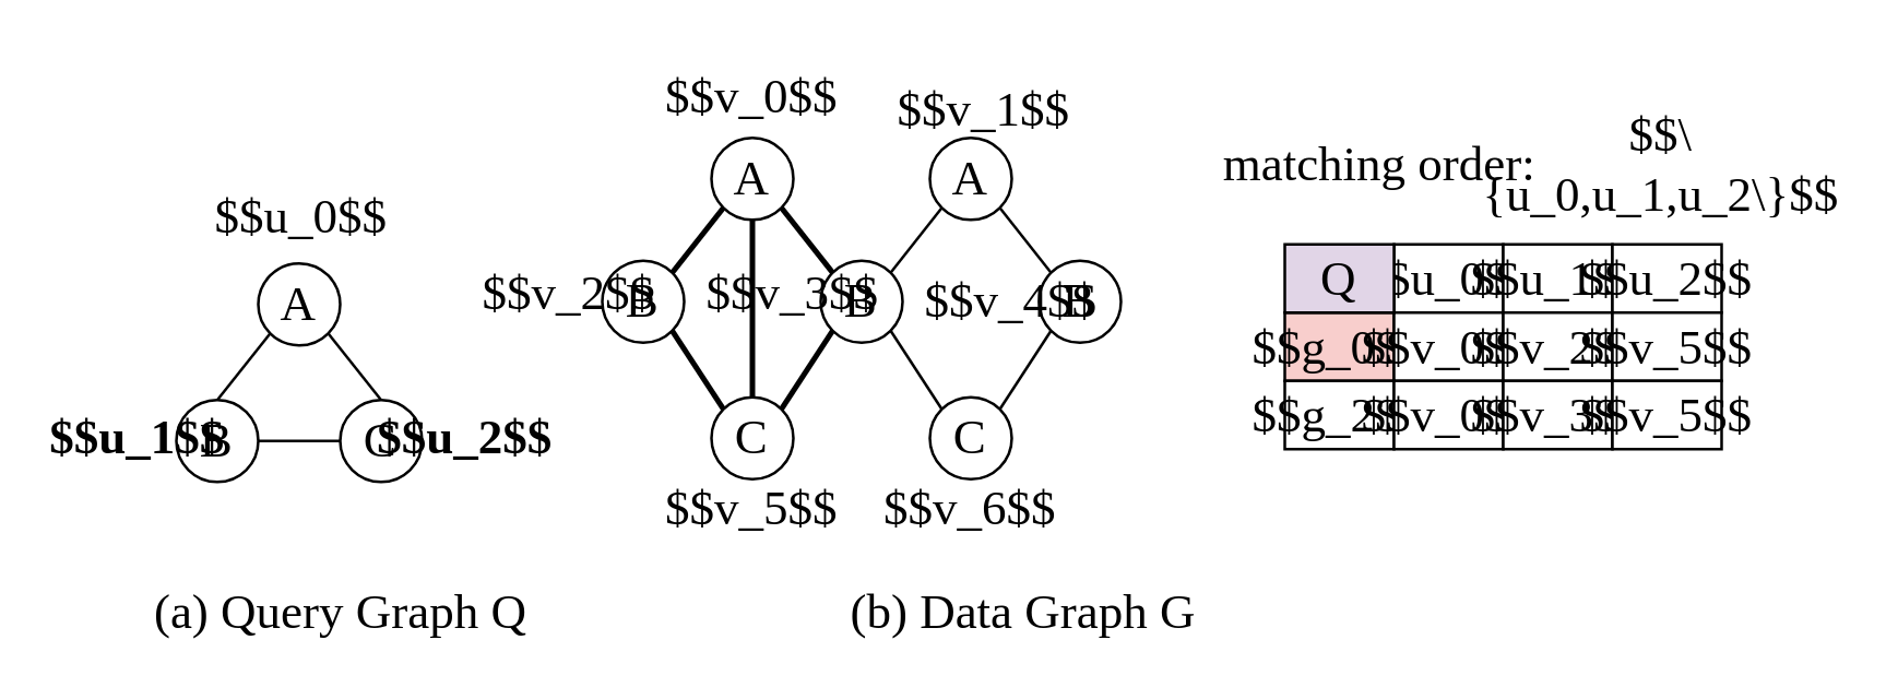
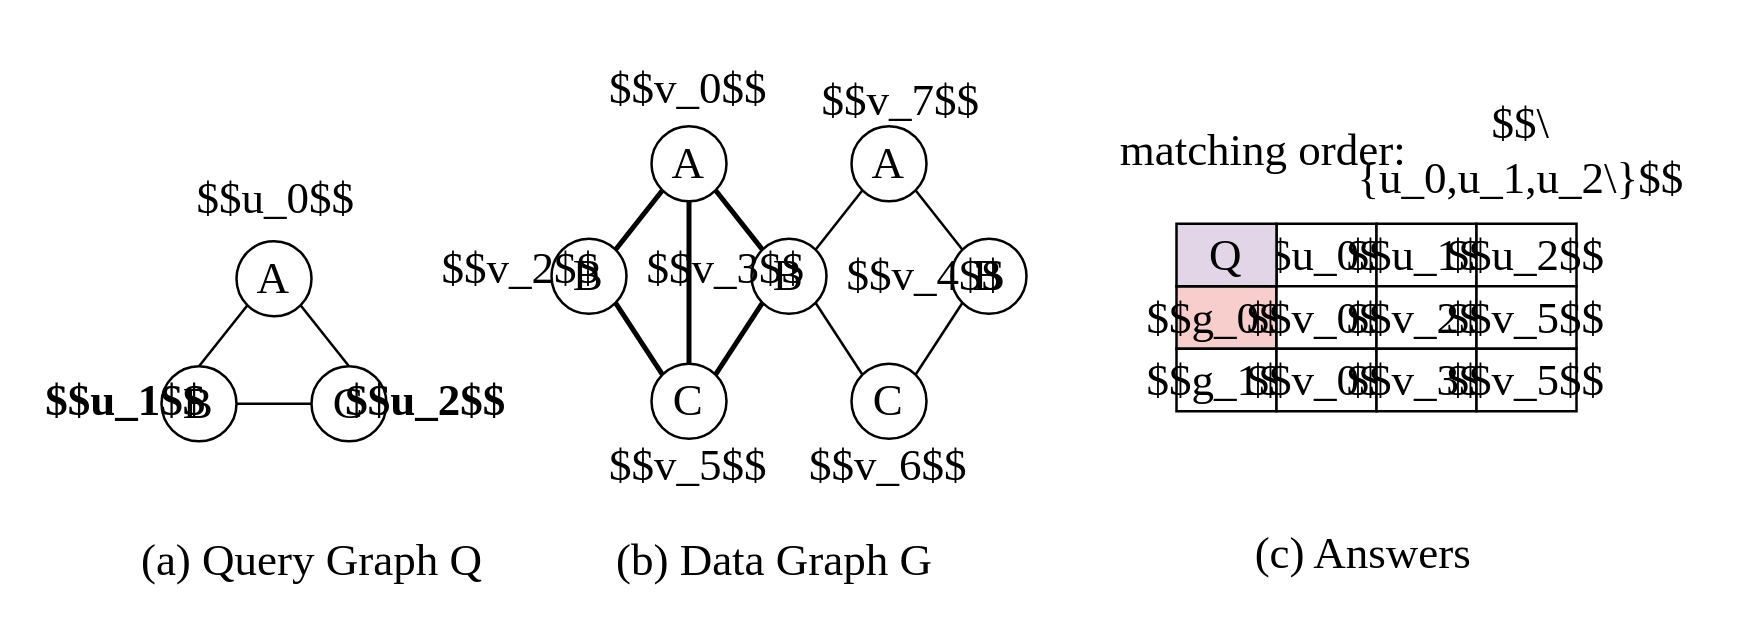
- <mxCell id="41" value="$$v_1$$" style="text;html=1;strokeColor=none;fillColor=none;align=center;verticalAlign=middle;whiteSpace=wrap;rounded=0;fontSize=18;fontFamily=Times New Roman;fontColor=default;" parent="1" vertex="1"><mxGeometry x="330" y="25" width="60" height="30" as="geometry" /></mxCell>
+ <mxCell id="41" value="$$v_7$$" style="text;html=1;strokeColor=none;fillColor=none;align=center;verticalAlign=middle;whiteSpace=wrap;rounded=0;fontSize=18;fontFamily=Times New Roman;fontColor=default;" parent="1" vertex="1"><mxGeometry x="330" y="25" width="60" height="30" as="geometry" /></mxCell>
- <mxCell id="36" value="$$g_2$$" style="rounded=0;whiteSpace=wrap;html=1;fontFamily=Times New Roman;fontSize=18;fontColor=default;" parent="27" vertex="1"><mxGeometry y="50" width="40" height="25" as="geometry" /></mxCell>
+ <mxCell id="36" value="$$g_1$$" style="rounded=0;whiteSpace=wrap;html=1;fontFamily=Times New Roman;fontSize=18;fontColor=default;" parent="27" vertex="1"><mxGeometry y="50" width="40" height="25" as="geometry" /></mxCell>
+ <mxCell id="49" value="&lt;font style=&quot;font-size: 18px;&quot;&gt;(c) Answers&lt;/font&gt;" style="text;html=1;strokeColor=none;fillColor=none;align=center;verticalAlign=middle;whiteSpace=wrap;rounded=0;fontSize=18;fontFamily=Times New Roman;fontColor=default;" parent="1" vertex="1"><mxGeometry x="470" y="214" width="150" height="14" as="geometry" /></mxCell>
- <mxCell id="48" value="&lt;font style=&quot;font-size: 18px;&quot;&gt;(b) Data Graph G&lt;/font&gt;" style="text;html=1;strokeColor=none;fillColor=none;align=center;verticalAlign=middle;whiteSpace=wrap;rounded=0;fontSize=18;fontFamily=Times New Roman;fontColor=default;" parent="1" vertex="1"><mxGeometry x="299" y="214" width="151" height="20" as="geometry" /></mxCell>
+ <mxCell id="48" value="&lt;font style=&quot;font-size: 18px;&quot;&gt;(b) Data Graph G&lt;/font&gt;" style="text;html=1;strokeColor=none;fillColor=none;align=center;verticalAlign=middle;whiteSpace=wrap;rounded=0;fontSize=18;fontFamily=Times New Roman;fontColor=default;" parent="1" vertex="1"><mxGeometry x="234" y="214" width="151" height="20" as="geometry" /></mxCell>
